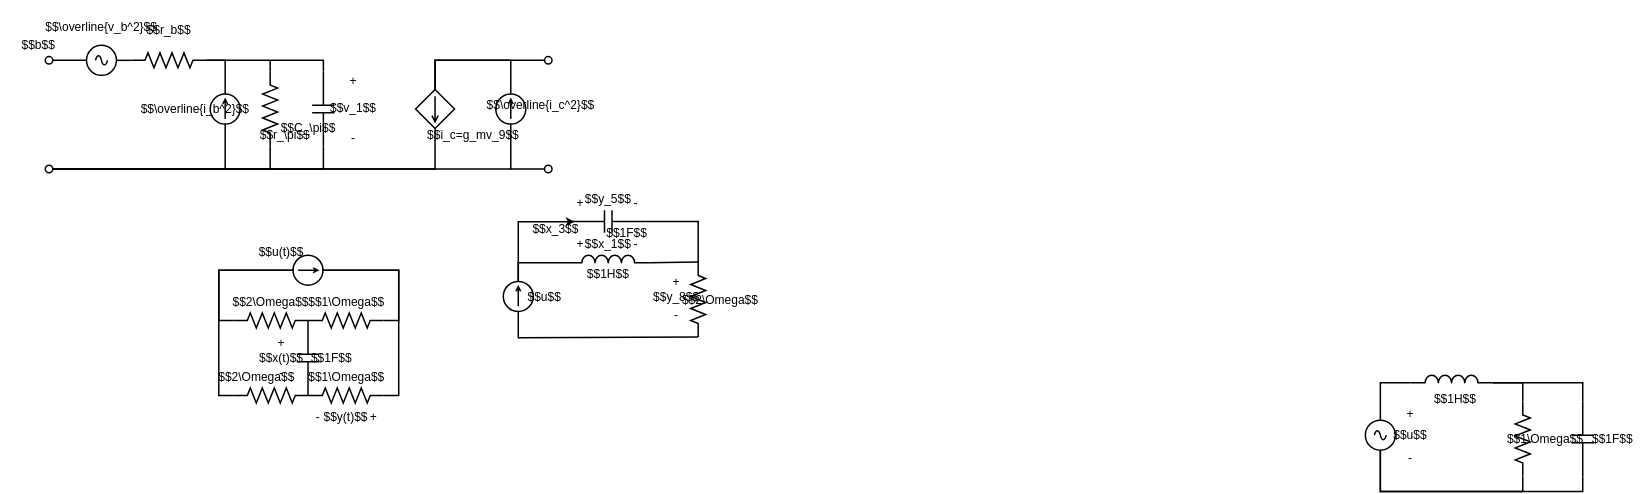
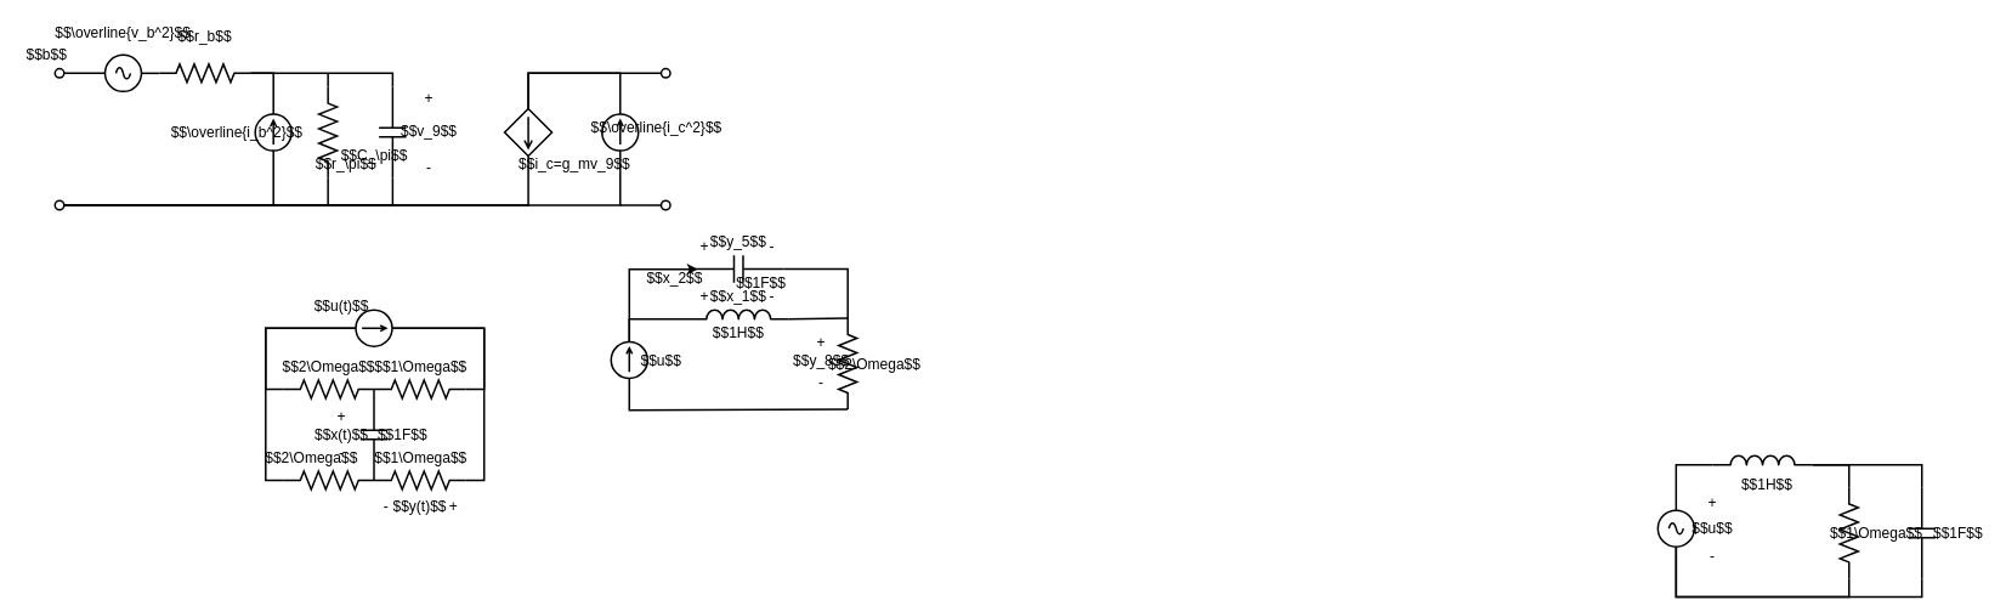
- <mxCell id="45" value="$$v_1$$" style="text;html=1;align=center;verticalAlign=middle;whiteSpace=wrap;rounded=0;fontSize=16;" vertex="1" parent="1"><mxGeometry x="440" y="127.5" width="60" height="30" as="geometry" /></mxCell>
+ <mxCell id="45" value="$$v_9$$" style="text;html=1;align=center;verticalAlign=middle;whiteSpace=wrap;rounded=0;fontSize=16;" vertex="1" parent="1"><mxGeometry x="440" y="127.5" width="60" height="30" as="geometry" /></mxCell>
- <mxCell id="91" value="$$x_3$$" style="text;html=1;align=center;verticalAlign=middle;whiteSpace=wrap;rounded=0;fontSize=16;" vertex="1" parent="1"><mxGeometry x="710" y="300" width="60" height="10" as="geometry" /></mxCell>
+ <mxCell id="91" value="$$x_2$$" style="text;html=1;align=center;verticalAlign=middle;whiteSpace=wrap;rounded=0;fontSize=16;" vertex="1" parent="1"><mxGeometry x="710" y="300" width="60" height="10" as="geometry" /></mxCell>
